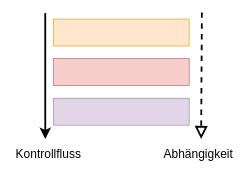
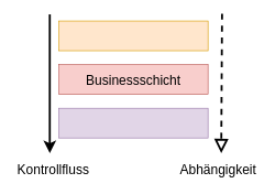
+ <mxCell id="6" value="Businessschicht" style="text;html=1;strokeColor=none;fillColor=none;align=center;verticalAlign=middle;whiteSpace=wrap;rounded=0;fontSize=20;fontColor=#000000;" parent="1" vertex="1"><mxGeometry x="89" y="104.5" width="226" height="30" as="geometry" /></mxCell>
